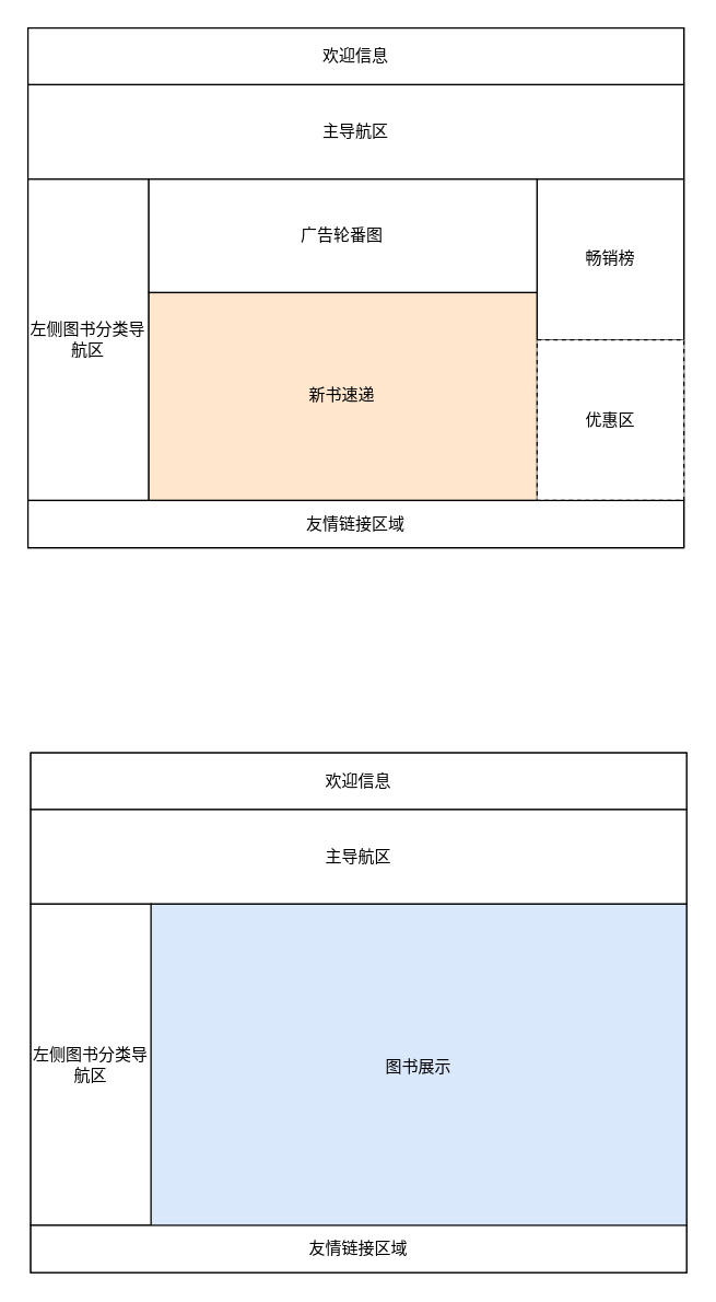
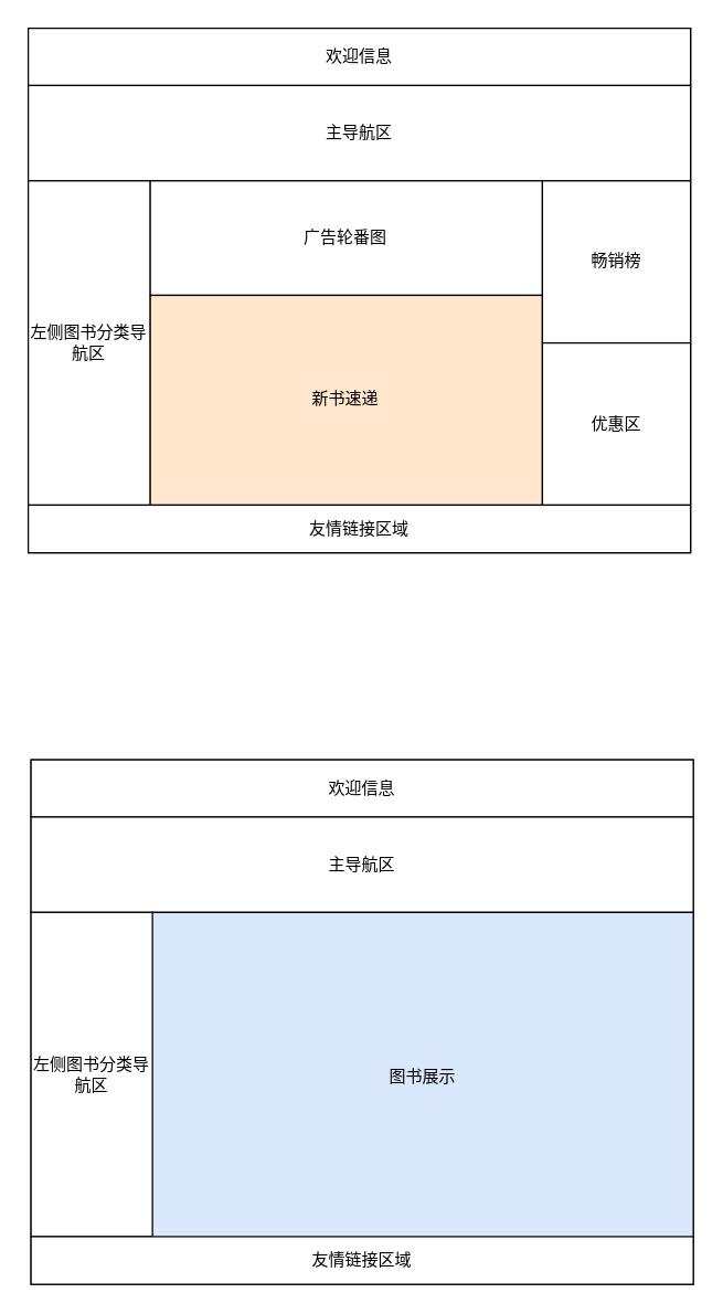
- <mxCell id="13" value="优惠区" style="rounded=0;whiteSpace=wrap;html=1;dashed=1;" vertex="1" parent="5"><mxGeometry x="372.632" y="228" width="107.368" height="117.455" as="geometry" /></mxCell>
+ <mxCell id="13" value="优惠区" style="rounded=0;whiteSpace=wrap;html=1;" vertex="1" parent="5"><mxGeometry x="372.632" y="228" width="107.368" height="117.455" as="geometry" /></mxCell>
